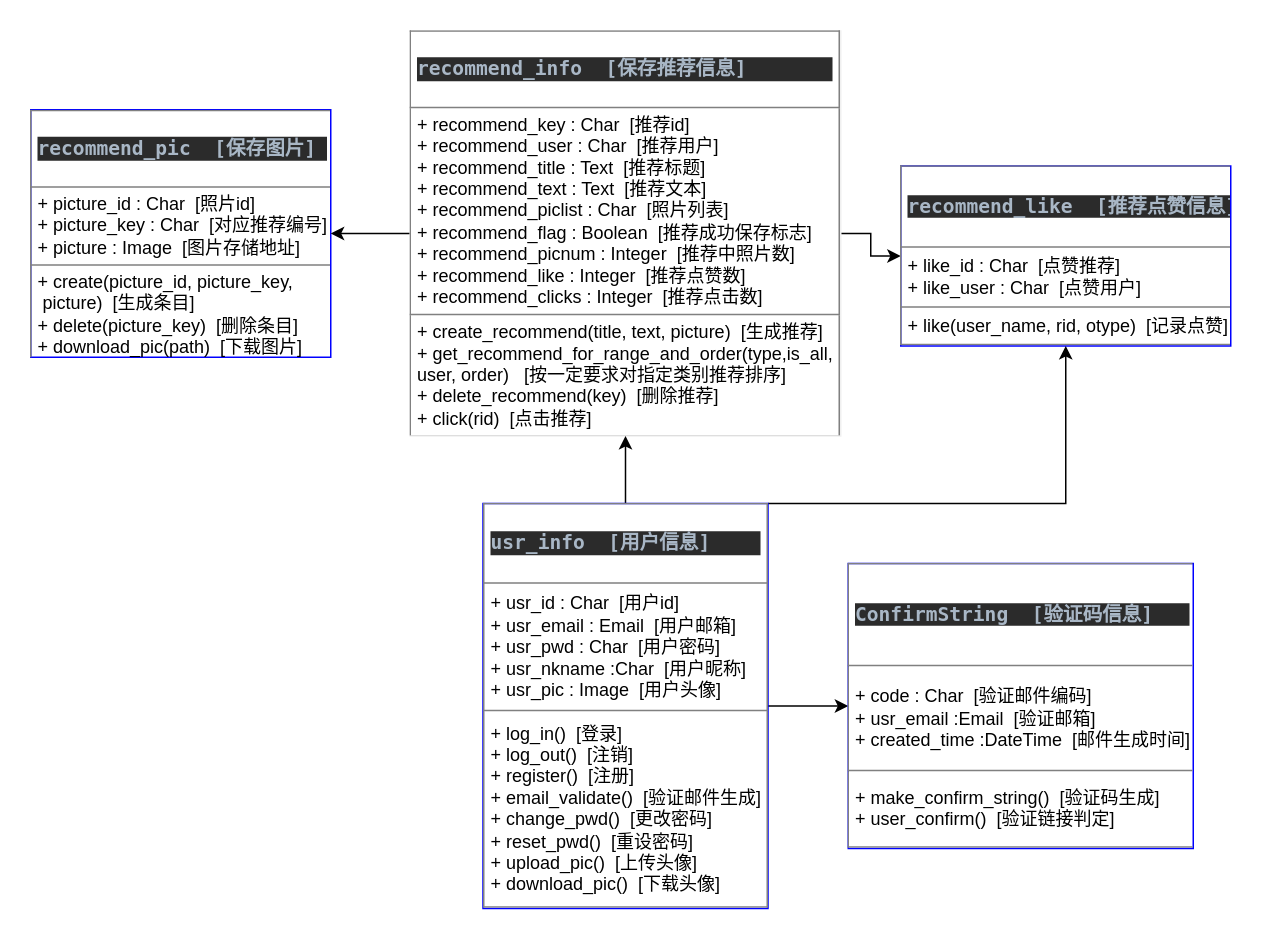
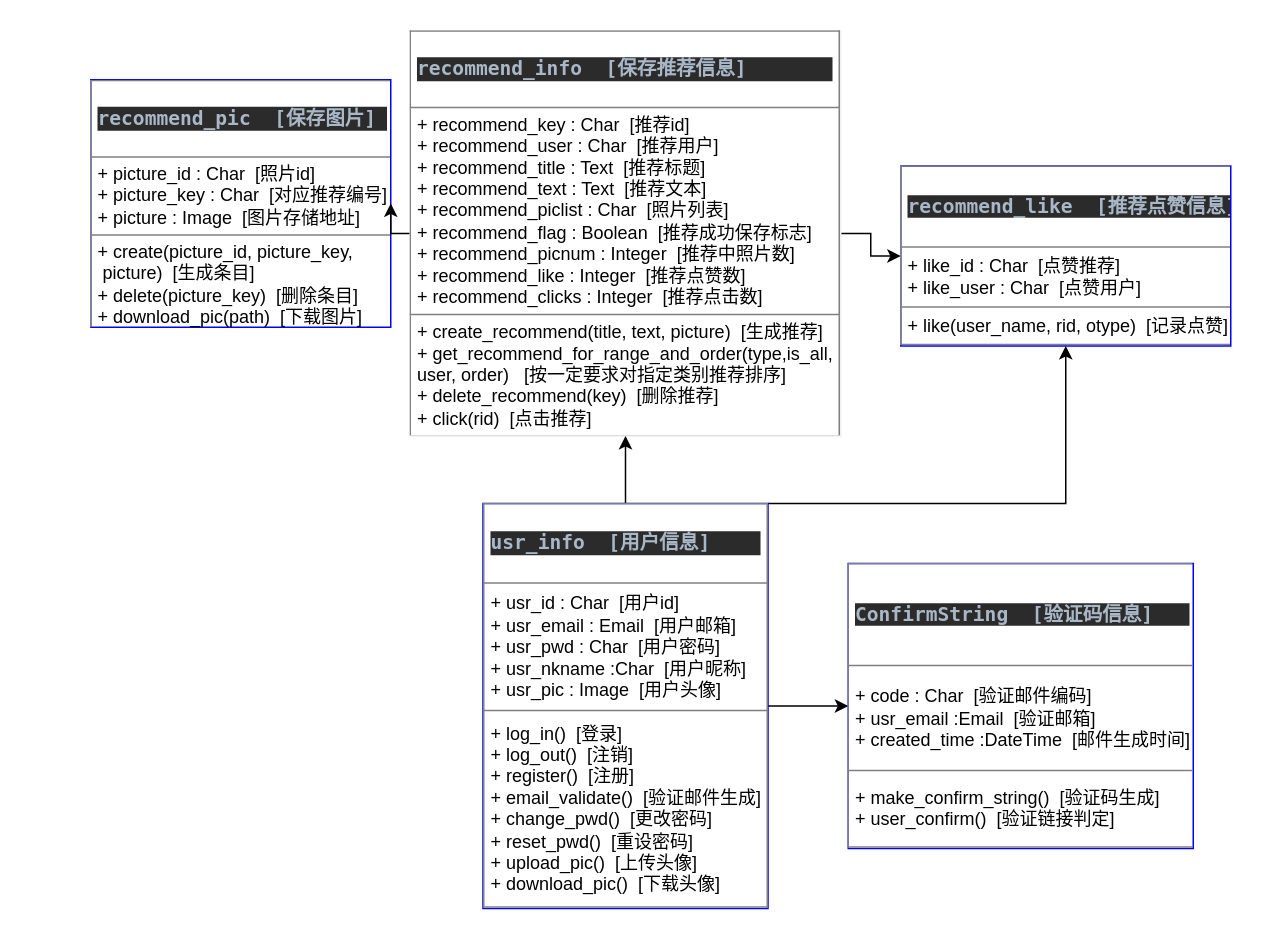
- <mxCell id="2" value="&lt;table border=&quot;1&quot; width=&quot;100%&quot; cellpadding=&quot;4&quot; style=&quot;width: 100% ; height: 100% ; border-collapse: collapse&quot;&gt;&lt;tbody&gt;&lt;tr&gt;&lt;th&gt;&lt;pre style=&quot;background-color: #2b2b2b ; color: #a9b7c6 ; font-family: &amp;#34;jetbrains mono&amp;#34; , monospace ; font-size: 9.8pt&quot;&gt;recommend_pic  [保存图片]&lt;/pre&gt;&lt;/th&gt;&lt;/tr&gt;&lt;tr&gt;&lt;td&gt;+ picture_id : Char&amp;nbsp; [照片id]&lt;br&gt;+ picture_key : Char&amp;nbsp; [对应推荐编号]&lt;br&gt;+ picture : Image&amp;nbsp; [图片存储地址]&lt;/td&gt;&lt;/tr&gt;&lt;tr&gt;&lt;td&gt;+ create(picture_id, picture_key,&lt;br&gt;&amp;nbsp;picture)&amp;nbsp; [生成条目]&lt;br&gt;+ delete(picture_key)&amp;nbsp; [删除条目]&lt;br&gt;+ download_pic(path)&amp;nbsp; [下载图片]&lt;/td&gt;&lt;/tr&gt;&lt;/tbody&gt;&lt;/table&gt;" style="text;html=1;overflow=fill;strokeColor=#0000FF;align=left;" vertex="1" parent="1"><mxGeometry x="20" y="72.5" width="200" height="165" as="geometry" /></mxCell>
+ <mxCell id="2" value="&lt;table border=&quot;1&quot; width=&quot;100%&quot; cellpadding=&quot;4&quot; style=&quot;width: 100% ; height: 100% ; border-collapse: collapse&quot;&gt;&lt;tbody&gt;&lt;tr&gt;&lt;th&gt;&lt;pre style=&quot;background-color: #2b2b2b ; color: #a9b7c6 ; font-family: &amp;#34;jetbrains mono&amp;#34; , monospace ; font-size: 9.8pt&quot;&gt;recommend_pic  [保存图片]&lt;/pre&gt;&lt;/th&gt;&lt;/tr&gt;&lt;tr&gt;&lt;td&gt;+ picture_id : Char&amp;nbsp; [照片id]&lt;br&gt;+ picture_key : Char&amp;nbsp; [对应推荐编号]&lt;br&gt;+ picture : Image&amp;nbsp; [图片存储地址]&lt;/td&gt;&lt;/tr&gt;&lt;tr&gt;&lt;td&gt;+ create(picture_id, picture_key,&lt;br&gt;&amp;nbsp;picture)&amp;nbsp; [生成条目]&lt;br&gt;+ delete(picture_key)&amp;nbsp; [删除条目]&lt;br&gt;+ download_pic(path)&amp;nbsp; [下载图片]&lt;/td&gt;&lt;/tr&gt;&lt;/tbody&gt;&lt;/table&gt;" style="text;html=1;overflow=fill;strokeColor=#0000FF;align=left;" vertex="1" parent="1"><mxGeometry x="60" y="52.5" width="200" height="165" as="geometry" /></mxCell>
